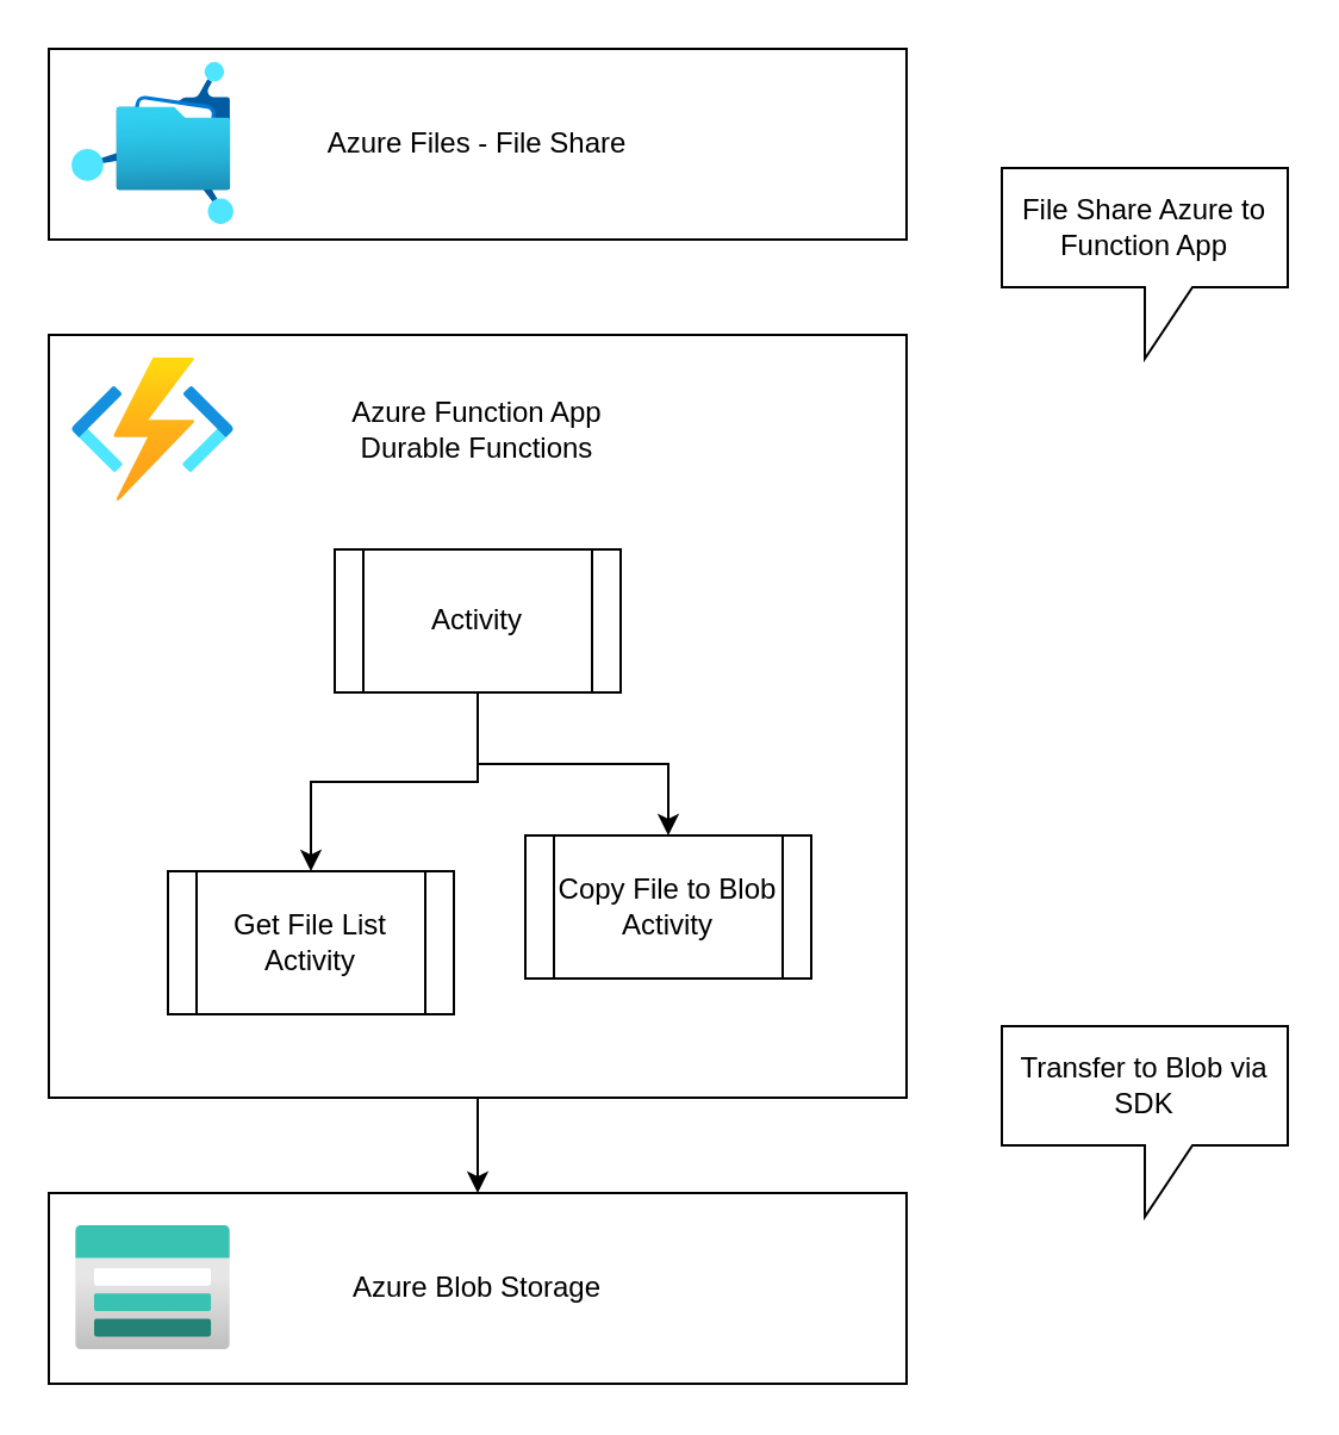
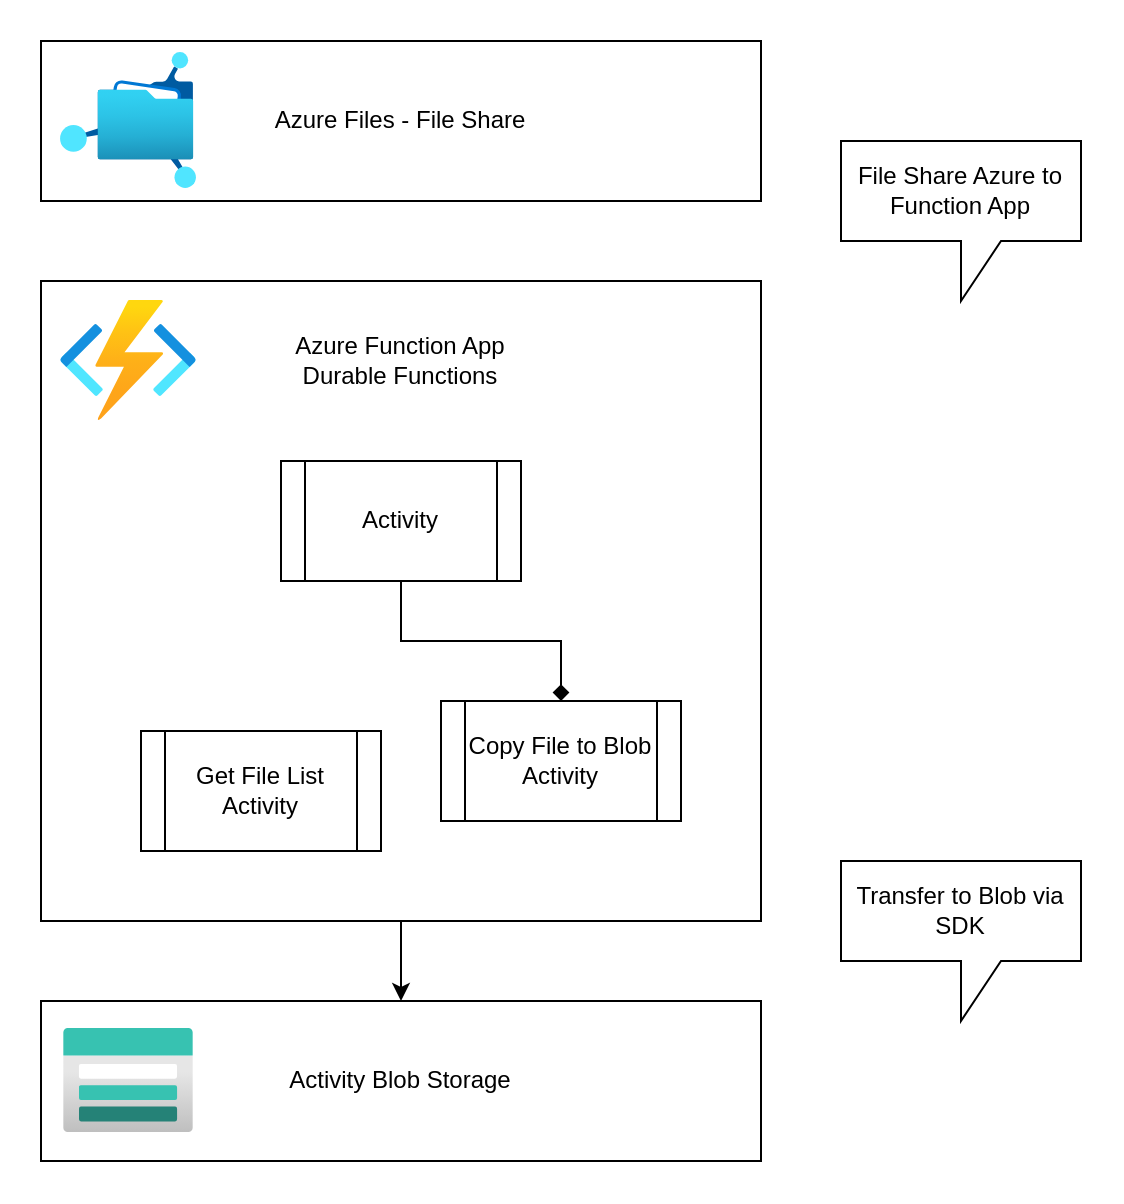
- <mxCell id="8" style="edgeStyle=orthogonalEdgeStyle;rounded=0;orthogonalLoop=1;jettySize=auto;html=1;entryX=0.5;entryY=0;entryDx=0;entryDy=0;" edge="1" parent="1" source="10" target="12"><mxGeometry relative="1" as="geometry" /></mxCell>
- <mxCell id="9" style="edgeStyle=orthogonalEdgeStyle;rounded=0;orthogonalLoop=1;jettySize=auto;html=1;entryX=0.5;entryY=0;entryDx=0;entryDy=0;" edge="1" parent="1" source="10" target="11"><mxGeometry relative="1" as="geometry" /></mxCell>
+ <mxCell id="9" style="edgeStyle=orthogonalEdgeStyle;rounded=0;orthogonalLoop=1;jettySize=auto;html=1;entryX=0.5;entryY=0;entryDx=0;entryDy=0;endArrow=diamond;" edge="1" parent="1" source="10" target="11"><mxGeometry relative="1" as="geometry" /></mxCell>
- <mxCell id="3" value="Azure Blob Storage" style="rounded=0;whiteSpace=wrap;html=1;verticalAlign=middle;" vertex="1" parent="1"><mxGeometry x="20" y="500" width="360" height="80" as="geometry" /></mxCell>
+ <mxCell id="3" value="Activity Blob Storage" style="rounded=0;whiteSpace=wrap;html=1;verticalAlign=middle;" vertex="1" parent="1"><mxGeometry x="20" y="500" width="360" height="80" as="geometry" /></mxCell>
